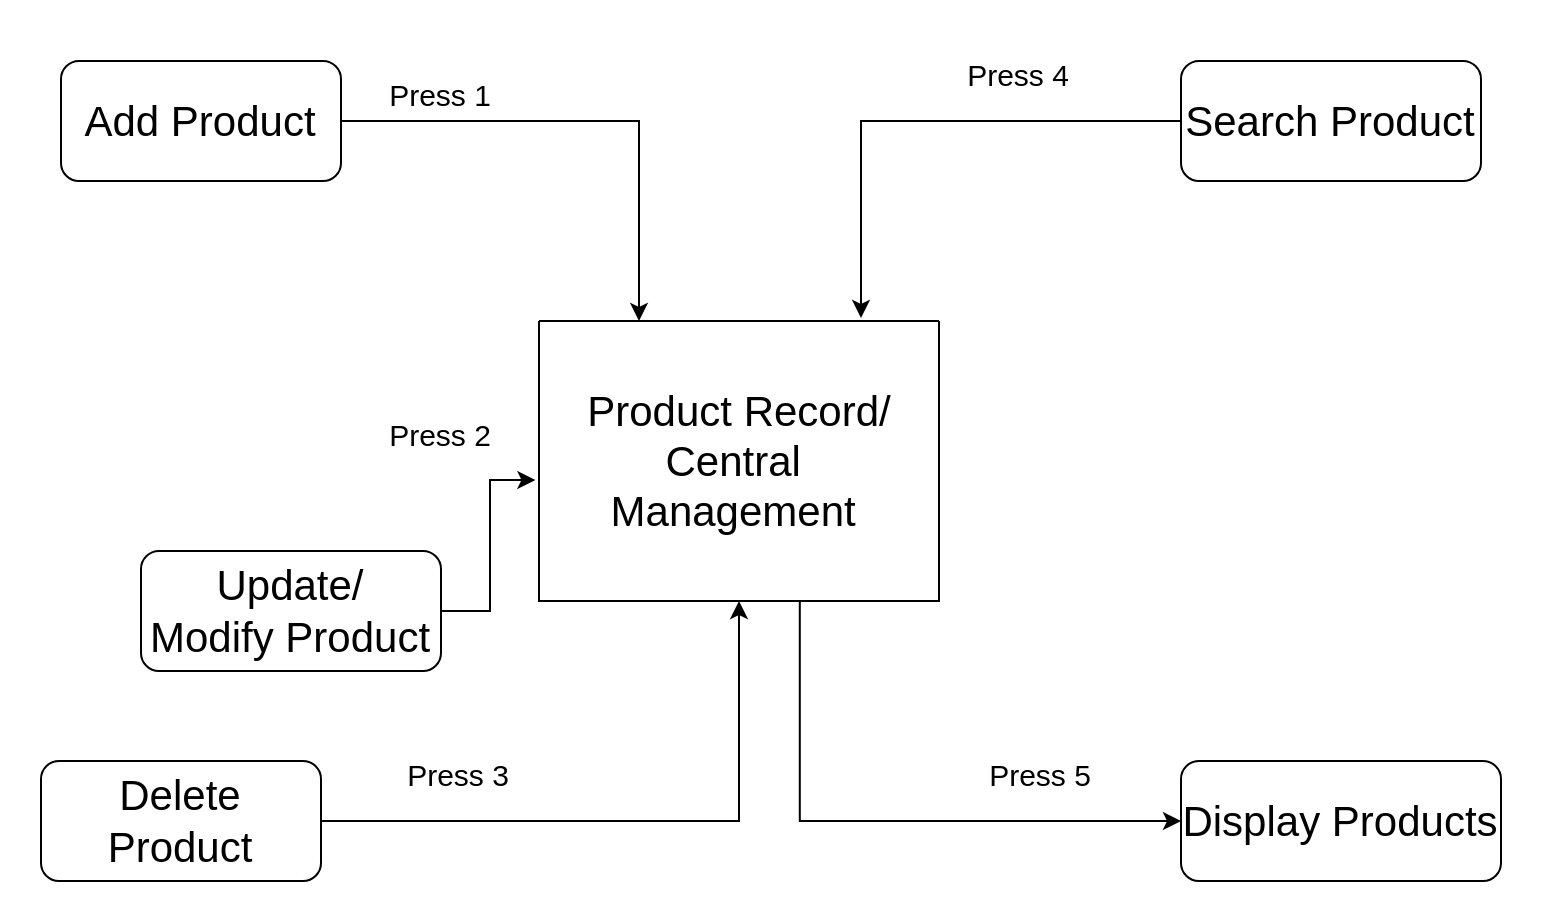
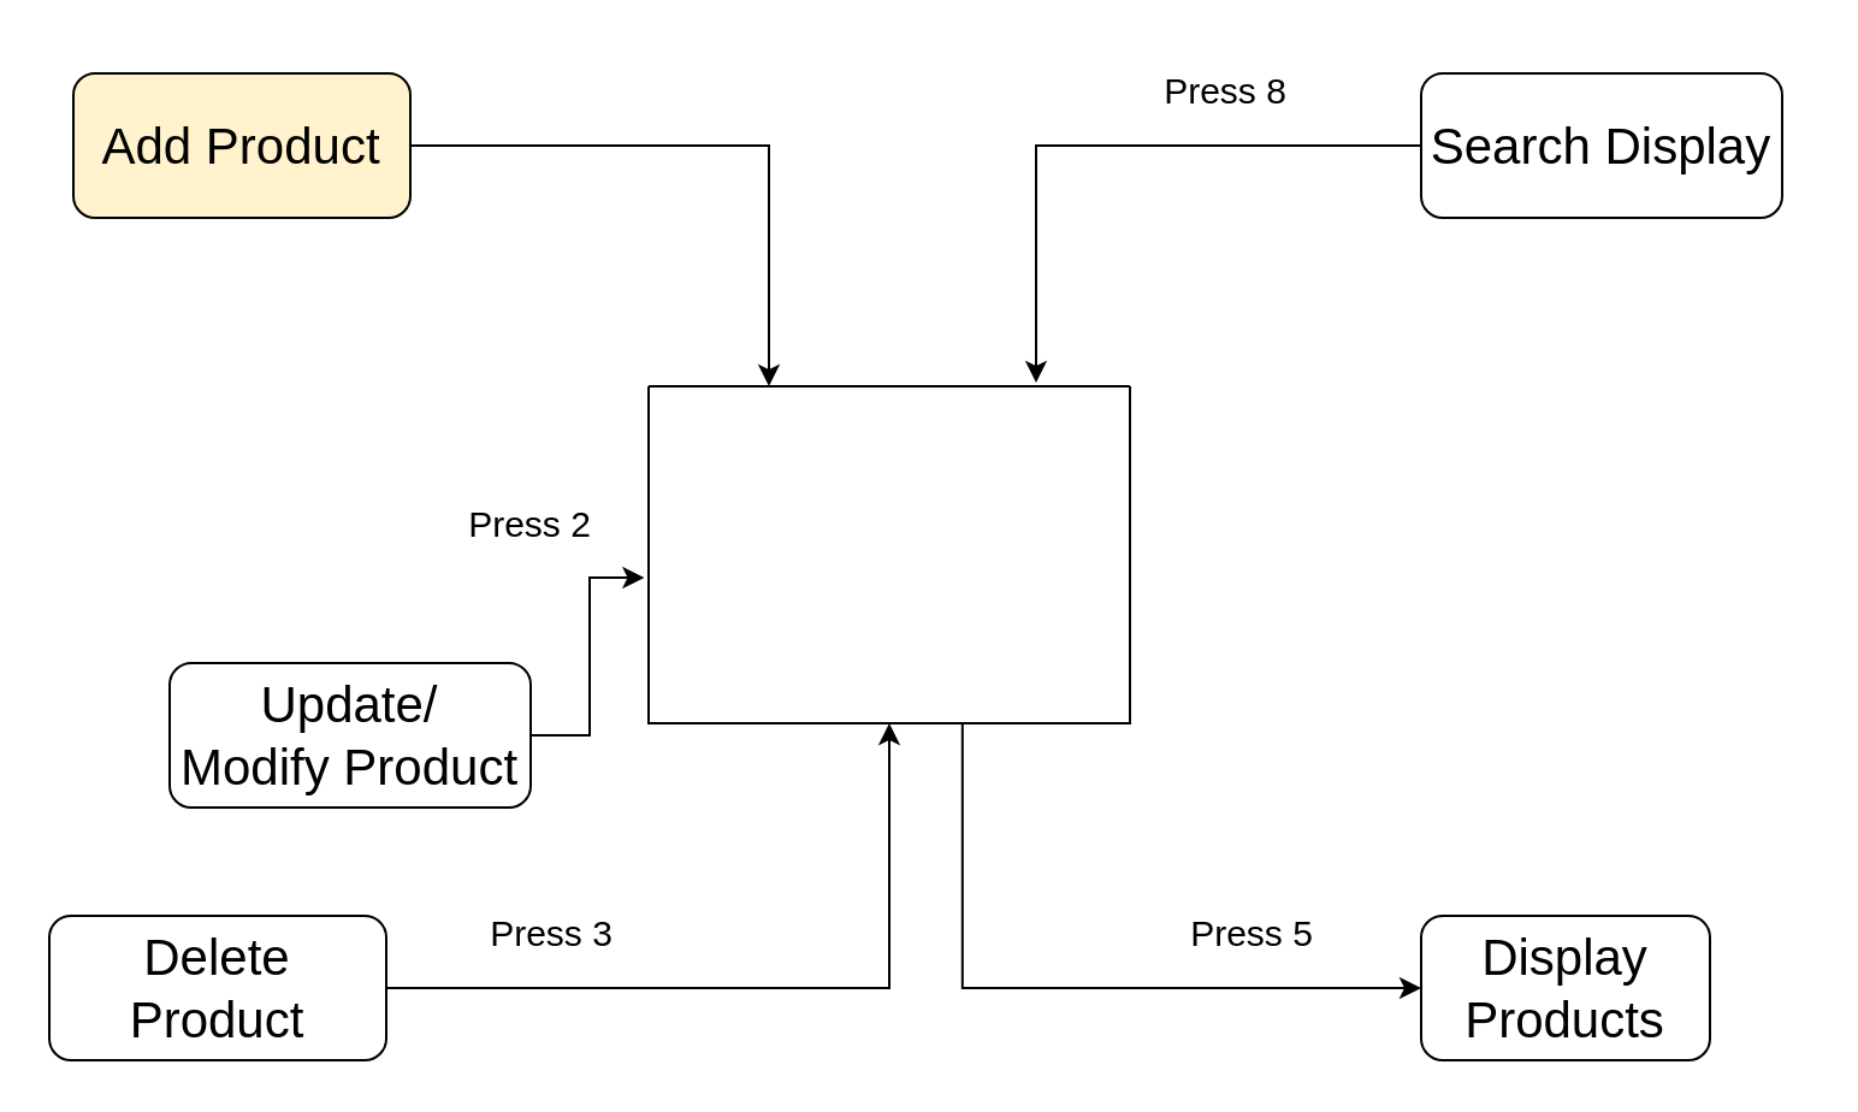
- <mxCell id="16" value="&lt;font style=&quot;font-size: 15px&quot;&gt;Press 4&lt;/font&gt;" style="text;html=1;strokeColor=none;fillColor=none;align=center;verticalAlign=middle;whiteSpace=wrap;rounded=0;fontSize=21;strokeWidth=0;" vertex="1" parent="1"><mxGeometry x="469" y="20" width="80" height="30" as="geometry" /></mxCell>
+ <mxCell id="16" value="&lt;font style=&quot;font-size: 15px&quot;&gt;Press 8&lt;/font&gt;" style="text;html=1;strokeColor=none;fillColor=none;align=center;verticalAlign=middle;whiteSpace=wrap;rounded=0;fontSize=21;strokeWidth=0;" vertex="1" parent="1"><mxGeometry x="469" y="20" width="80" height="30" as="geometry" /></mxCell>
- <mxCell id="11" value="&lt;font style=&quot;font-size: 15px&quot;&gt;Press 1&lt;/font&gt;" style="text;html=1;strokeColor=none;fillColor=none;align=center;verticalAlign=middle;whiteSpace=wrap;rounded=0;fontSize=21;strokeWidth=0;" vertex="1" parent="1"><mxGeometry x="180" y="30" width="80" height="30" as="geometry" /></mxCell>
- <mxCell id="6" value="&lt;font style=&quot;font-size: 21px&quot;&gt;Add Product&lt;/font&gt;" style="rounded=1;whiteSpace=wrap;html=1;fontSize=23;" vertex="1" parent="1"><mxGeometry x="30" y="30" width="140" height="60" as="geometry" /></mxCell>
+ <mxCell id="6" value="&lt;font style=&quot;font-size: 21px&quot;&gt;Add Product&lt;/font&gt;" style="rounded=1;whiteSpace=wrap;html=1;fontSize=23;fillColor=#fff2cc;" vertex="1" parent="1"><mxGeometry x="30" y="30" width="140" height="60" as="geometry" /></mxCell>
- <mxCell id="15" value="&lt;font style=&quot;font-size: 21px&quot;&gt;Search Product&lt;/font&gt;" style="rounded=1;whiteSpace=wrap;html=1;fontSize=15;strokeWidth=1;" vertex="1" parent="1"><mxGeometry x="590" y="30" width="150" height="60" as="geometry" /></mxCell>
+ <mxCell id="15" value="&lt;font style=&quot;font-size: 21px&quot;&gt;Search Display&lt;/font&gt;" style="rounded=1;whiteSpace=wrap;html=1;fontSize=15;strokeWidth=1;" vertex="1" parent="1"><mxGeometry x="590" y="30" width="150" height="60" as="geometry" /></mxCell>
- <mxCell id="4" value="&lt;span style=&quot;font-size: 21px&quot;&gt;Product&amp;nbsp;Record/&lt;br&gt;Central&amp;nbsp;&lt;br&gt;Management&amp;nbsp;&lt;br&gt;&lt;/span&gt;" style="text;html=1;align=center;verticalAlign=middle;resizable=0;points=[];autosize=1;strokeColor=none;fillColor=none;" vertex="1" parent="3"><mxGeometry x="15" y="40" width="170" height="60" as="geometry" /></mxCell>
- <mxCell id="17" value="Display Products" style="rounded=1;whiteSpace=wrap;html=1;fontSize=21;strokeWidth=1;" vertex="1" parent="1"><mxGeometry x="590" y="380" width="160" height="60" as="geometry" /></mxCell>
+ <mxCell id="17" value="Display Products" style="rounded=1;whiteSpace=wrap;html=1;fontSize=21;strokeWidth=1;" vertex="1" parent="1"><mxGeometry x="590" y="380" width="120" height="60" as="geometry" /></mxCell>
